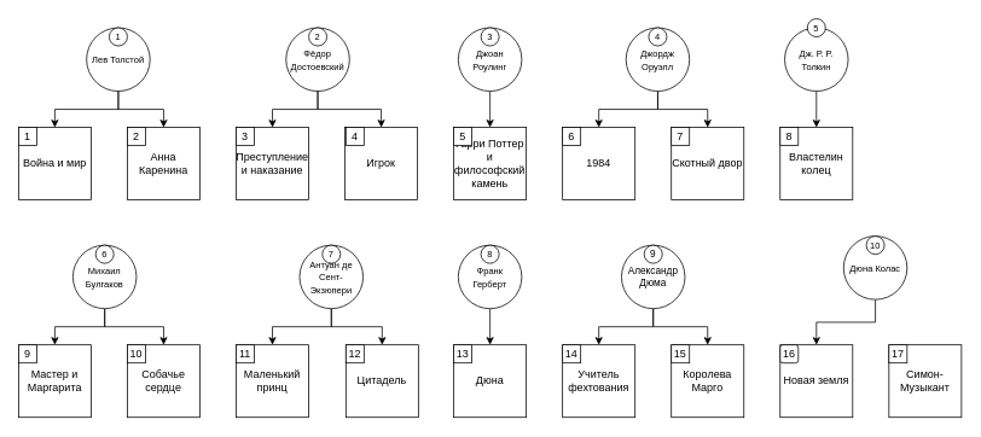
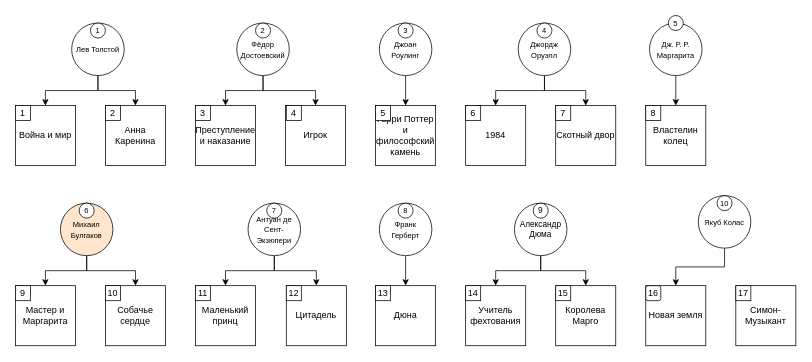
- <mxCell id="18" value="&lt;span style=&quot;font-size: 10px;&quot;&gt;Дж. Р. Р. Толкин&lt;/span&gt;" style="ellipse;whiteSpace=wrap;html=1;aspect=fixed;" vertex="1" parent="1"><mxGeometry x="865" y="30" width="70" height="70" as="geometry" /></mxCell>
+ <mxCell id="18" value="&lt;span style=&quot;font-size: 10px;&quot;&gt;Дж. Р. Р. Маргарита&lt;/span&gt;" style="ellipse;whiteSpace=wrap;html=1;aspect=fixed;" vertex="1" parent="1"><mxGeometry x="865" y="30" width="70" height="70" as="geometry" /></mxCell>
- <mxCell id="36" value="&lt;font style=&quot;font-size: 10px;&quot;&gt;Дюна Колас&lt;/font&gt;" style="ellipse;whiteSpace=wrap;html=1;aspect=fixed;" vertex="1" parent="1"><mxGeometry x="930" y="260" width="70" height="70" as="geometry" /></mxCell>
+ <mxCell id="36" value="&lt;font style=&quot;font-size: 10px;&quot;&gt;Якуб Колас&lt;/font&gt;" style="ellipse;whiteSpace=wrap;html=1;aspect=fixed;" vertex="1" parent="1"><mxGeometry x="930" y="260" width="70" height="70" as="geometry" /></mxCell>
- <mxCell id="33" value="&lt;span style=&quot;font-size: 10px;&quot;&gt;Михаил Булгаков&lt;/span&gt;" style="ellipse;whiteSpace=wrap;html=1;aspect=fixed;" vertex="1" parent="1"><mxGeometry x="80" y="270" width="70" height="70" as="geometry" /></mxCell>
+ <mxCell id="33" value="&lt;span style=&quot;font-size: 10px;&quot;&gt;Михаил Булгаков&lt;/span&gt;" style="ellipse;whiteSpace=wrap;html=1;aspect=fixed;fillColor=#ffe6cc;" vertex="1" parent="1"><mxGeometry x="80" y="270" width="70" height="70" as="geometry" /></mxCell>
